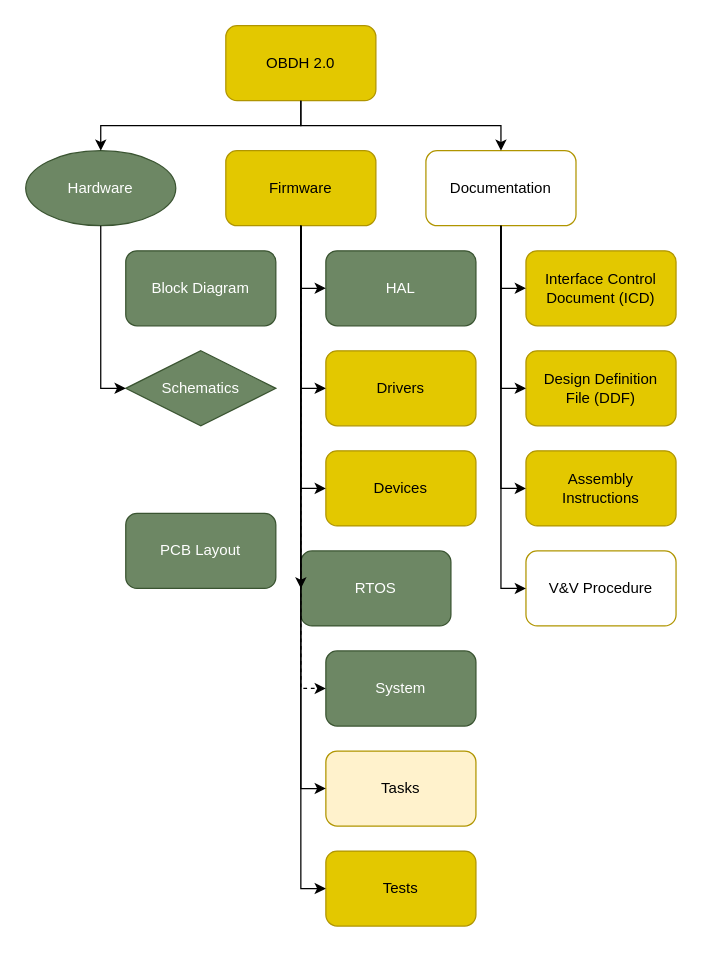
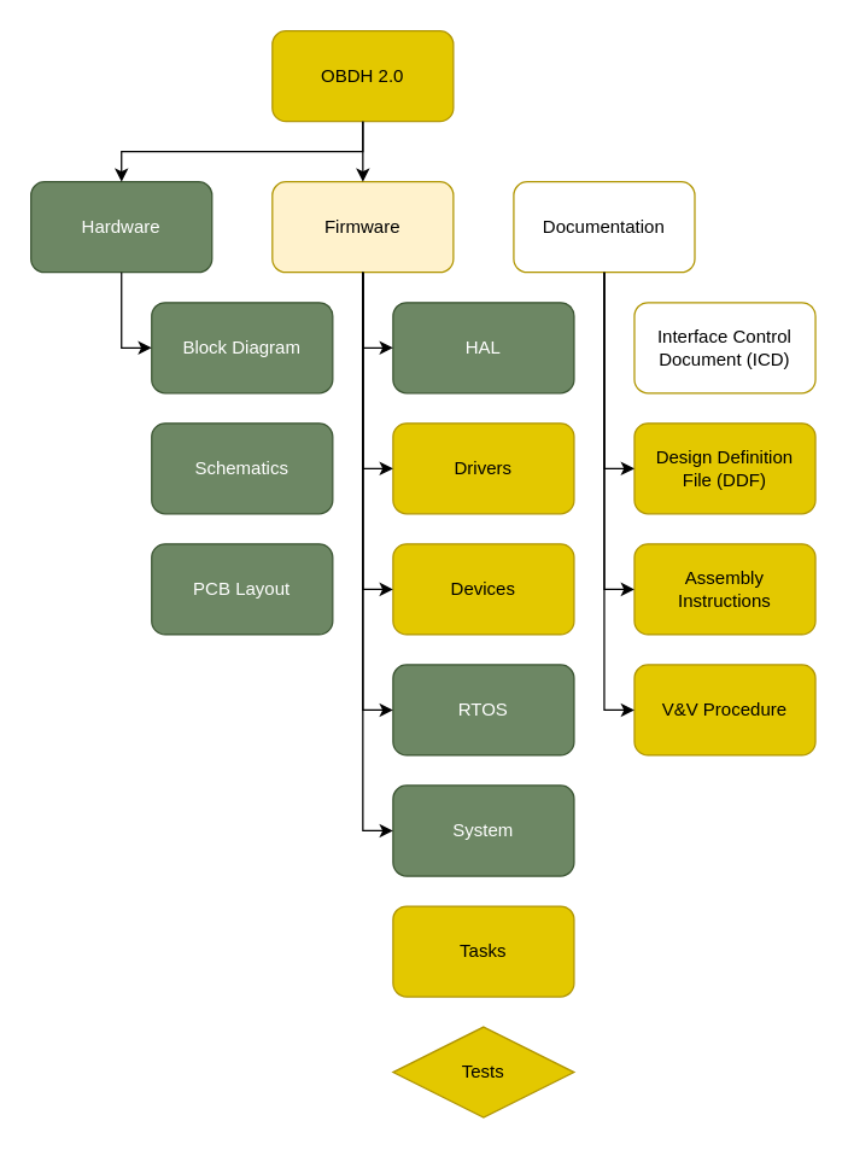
- <mxCell id="8" value="" style="endArrow=classic;html=1;rounded=0;exitX=0.5;exitY=1;exitDx=0;exitDy=0;entryX=0.5;entryY=0;entryDx=0;entryDy=0;" parent="1" source="2" target="5" edge="1"><mxGeometry width="50" height="50" relative="1" as="geometry"><mxPoint x="480" y="80" as="sourcePoint" /><mxPoint x="530" y="30" as="targetPoint" /><Array as="points"><mxPoint x="240" y="100" /><mxPoint x="400" y="100" /></Array></mxGeometry></mxCell>
+ <mxCell id="6" value="" style="endArrow=classic;html=1;rounded=0;exitX=0.5;exitY=1;exitDx=0;exitDy=0;entryX=0.5;entryY=0;entryDx=0;entryDy=0;" parent="1" source="2" target="4" edge="1"><mxGeometry width="50" height="50" relative="1" as="geometry"><mxPoint x="410" y="80" as="sourcePoint" /><mxPoint x="460" y="30" as="targetPoint" /></mxGeometry></mxCell>
- <mxCell id="3" value="Hardware" style="ellipse;whiteSpace=wrap;html=1;fillColor=#6d8764;fontColor=#ffffff;strokeColor=#3A5431;" parent="1" vertex="1"><mxGeometry x="20" y="120" width="120" height="60" as="geometry" /></mxCell>
+ <mxCell id="3" value="Hardware" style="rounded=1;whiteSpace=wrap;html=1;fillColor=#6d8764;fontColor=#ffffff;strokeColor=#3A5431;" parent="1" vertex="1"><mxGeometry x="20" y="120" width="120" height="60" as="geometry" /></mxCell>
- <mxCell id="4" value="Firmware" style="rounded=1;whiteSpace=wrap;html=1;fillColor=#e3c800;fontColor=#000000;strokeColor=#B09500;" parent="1" vertex="1"><mxGeometry x="180" y="120" width="120" height="60" as="geometry" /></mxCell>
+ <mxCell id="4" value="Firmware" style="rounded=1;whiteSpace=wrap;html=1;fillColor=#fff2cc;fontColor=#000000;strokeColor=#B09500;" parent="1" vertex="1"><mxGeometry x="180" y="120" width="120" height="60" as="geometry" /></mxCell>
+ <mxCell id="14" value="" style="endArrow=classic;html=1;rounded=0;entryX=0;entryY=0.5;entryDx=0;entryDy=0;exitX=0.5;exitY=1;exitDx=0;exitDy=0;" parent="1" source="3" target="11" edge="1"><mxGeometry width="50" height="50" relative="1" as="geometry"><mxPoint x="-60" y="300" as="sourcePoint" /><mxPoint x="-10" y="250" as="targetPoint" /><Array as="points"><mxPoint x="80" y="230" /></Array></mxGeometry></mxCell>
- <mxCell id="30" value="" style="endArrow=classic;html=1;rounded=0;exitX=0.5;exitY=1;exitDx=0;exitDy=0;entryX=0;entryY=0.5;entryDx=0;entryDy=0;" parent="1" source="5" target="9" edge="1"><mxGeometry width="50" height="50" relative="1" as="geometry"><mxPoint x="510" y="200" as="sourcePoint" /><mxPoint x="560" y="150" as="targetPoint" /><Array as="points"><mxPoint x="400" y="230" /></Array></mxGeometry></mxCell>
- <mxCell id="9" value="Interface Control&lt;br&gt;Document (ICD)" style="rounded=1;whiteSpace=wrap;html=1;fillColor=#e3c800;fontColor=#000000;strokeColor=#B09500;" parent="1" vertex="1"><mxGeometry x="420" y="200" width="120" height="60" as="geometry" /></mxCell>
+ <mxCell id="9" value="Interface Control&lt;br&gt;Document (ICD)" style="rounded=1;whiteSpace=wrap;html=1;fillColor=#ffffff;fontColor=#000000;strokeColor=#B09500;" parent="1" vertex="1"><mxGeometry x="420" y="200" width="120" height="60" as="geometry" /></mxCell>
- <mxCell id="15" value="" style="endArrow=classic;html=1;rounded=0;entryX=0;entryY=0.5;entryDx=0;entryDy=0;exitX=0.5;exitY=1;exitDx=0;exitDy=0;" parent="1" source="3" target="12" edge="1"><mxGeometry width="50" height="50" relative="1" as="geometry"><mxPoint x="-30" y="330" as="sourcePoint" /><mxPoint x="20" y="280" as="targetPoint" /><Array as="points"><mxPoint x="80" y="310" /></Array></mxGeometry></mxCell>
- <mxCell id="12" value="Schematics" style="rhombus;whiteSpace=wrap;html=1;fillColor=#6d8764;fontColor=#ffffff;strokeColor=#3A5431;" parent="1" vertex="1"><mxGeometry x="100" y="280" width="120" height="60" as="geometry" /></mxCell>
+ <mxCell id="12" value="Schematics" style="rounded=1;whiteSpace=wrap;html=1;fillColor=#6d8764;fontColor=#ffffff;strokeColor=#3A5431;" parent="1" vertex="1"><mxGeometry x="100" y="280" width="120" height="60" as="geometry" /></mxCell>
- <mxCell id="13" value="PCB Layout" style="rounded=1;whiteSpace=wrap;html=1;fillColor=#6d8764;fontColor=#ffffff;strokeColor=#3A5431;" parent="1" vertex="1"><mxGeometry x="100" y="410" width="120" height="60" as="geometry" /></mxCell>
+ <mxCell id="13" value="PCB Layout" style="rounded=1;whiteSpace=wrap;html=1;fillColor=#6d8764;fontColor=#ffffff;strokeColor=#3A5431;" parent="1" vertex="1"><mxGeometry x="100" y="360" width="120" height="60" as="geometry" /></mxCell>
- <mxCell id="19" value="RTOS" style="rounded=1;whiteSpace=wrap;html=1;fillColor=#6d8764;fontColor=#ffffff;strokeColor=#3A5431;" parent="1" vertex="1"><mxGeometry x="240" y="440" width="120" height="60" as="geometry" /></mxCell>
+ <mxCell id="19" value="RTOS" style="rounded=1;whiteSpace=wrap;html=1;fillColor=#6d8764;fontColor=#ffffff;strokeColor=#3A5431;" parent="1" vertex="1"><mxGeometry x="260" y="440" width="120" height="60" as="geometry" /></mxCell>
- <mxCell id="34" value="V&amp;amp;V Procedure" style="rounded=1;whiteSpace=wrap;html=1;fillColor=#ffffff;fontColor=#000000;strokeColor=#B09500;" parent="1" vertex="1"><mxGeometry x="420" y="440" width="120" height="60" as="geometry" /></mxCell>
+ <mxCell id="34" value="V&amp;amp;V Procedure" style="rounded=1;whiteSpace=wrap;html=1;fillColor=#e3c800;fontColor=#000000;strokeColor=#B09500;" parent="1" vertex="1"><mxGeometry x="420" y="440" width="120" height="60" as="geometry" /></mxCell>
- <mxCell id="27" value="" style="endArrow=classic;html=1;rounded=0;entryX=0;entryY=0.5;entryDx=0;entryDy=0;exitX=0.5;exitY=1;exitDx=0;exitDy=0;dashed=1;" parent="1" source="4" target="20" edge="1"><mxGeometry width="50" height="50" relative="1" as="geometry"><mxPoint x="50" y="520" as="sourcePoint" /><mxPoint x="100" y="470" as="targetPoint" /><Array as="points"><mxPoint x="240" y="550" /></Array></mxGeometry></mxCell>
+ <mxCell id="27" value="" style="endArrow=classic;html=1;rounded=0;entryX=0;entryY=0.5;entryDx=0;entryDy=0;exitX=0.5;exitY=1;exitDx=0;exitDy=0;" parent="1" source="4" target="20" edge="1"><mxGeometry width="50" height="50" relative="1" as="geometry"><mxPoint x="50" y="520" as="sourcePoint" /><mxPoint x="100" y="470" as="targetPoint" /><Array as="points"><mxPoint x="240" y="550" /></Array></mxGeometry></mxCell>
- <mxCell id="28" value="" style="endArrow=classic;html=1;rounded=0;entryX=0;entryY=0.5;entryDx=0;entryDy=0;exitX=0.5;exitY=1;exitDx=0;exitDy=0;" parent="1" source="4" target="21" edge="1"><mxGeometry width="50" height="50" relative="1" as="geometry"><mxPoint x="160" y="460" as="sourcePoint" /><mxPoint x="100" y="600" as="targetPoint" /><Array as="points"><mxPoint x="240" y="630" /></Array></mxGeometry></mxCell>
- <mxCell id="21" value="Tasks" style="rounded=1;whiteSpace=wrap;html=1;fillColor=#fff2cc;fontColor=#000000;strokeColor=#B09500;" parent="1" vertex="1"><mxGeometry x="260" y="600" width="120" height="60" as="geometry" /></mxCell>
+ <mxCell id="21" value="Tasks" style="rounded=1;whiteSpace=wrap;html=1;fillColor=#e3c800;fontColor=#000000;strokeColor=#B09500;" parent="1" vertex="1"><mxGeometry x="260" y="600" width="120" height="60" as="geometry" /></mxCell>
- <mxCell id="29" value="" style="endArrow=classic;html=1;rounded=0;entryX=0;entryY=0.5;entryDx=0;entryDy=0;exitX=0.5;exitY=1;exitDx=0;exitDy=0;" parent="1" source="4" target="22" edge="1"><mxGeometry width="50" height="50" relative="1" as="geometry"><mxPoint x="120" y="500" as="sourcePoint" /><mxPoint x="90" y="690" as="targetPoint" /><Array as="points"><mxPoint x="240" y="710" /></Array></mxGeometry></mxCell>
- <mxCell id="22" value="Tests" style="rounded=1;whiteSpace=wrap;html=1;fillColor=#e3c800;fontColor=#000000;strokeColor=#B09500;" parent="1" vertex="1"><mxGeometry x="260" y="680" width="120" height="60" as="geometry" /></mxCell>
+ <mxCell id="22" value="Tests" style="rhombus;whiteSpace=wrap;html=1;fillColor=#e3c800;fontColor=#000000;strokeColor=#B09500;" parent="1" vertex="1"><mxGeometry x="260" y="680" width="120" height="60" as="geometry" /></mxCell>
